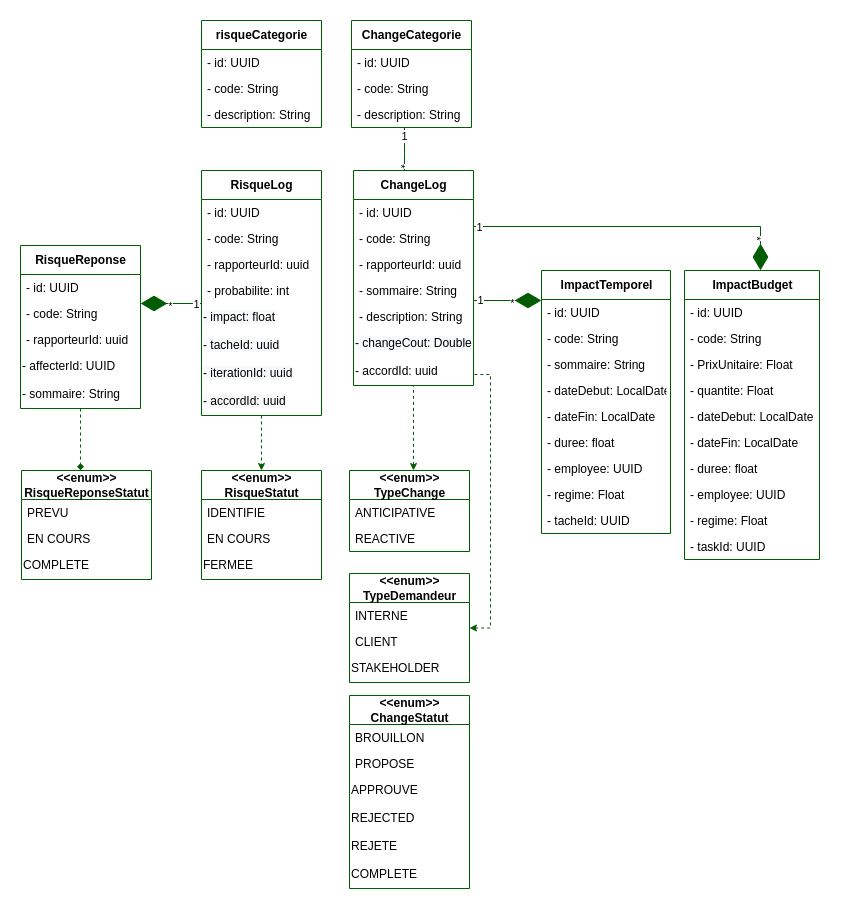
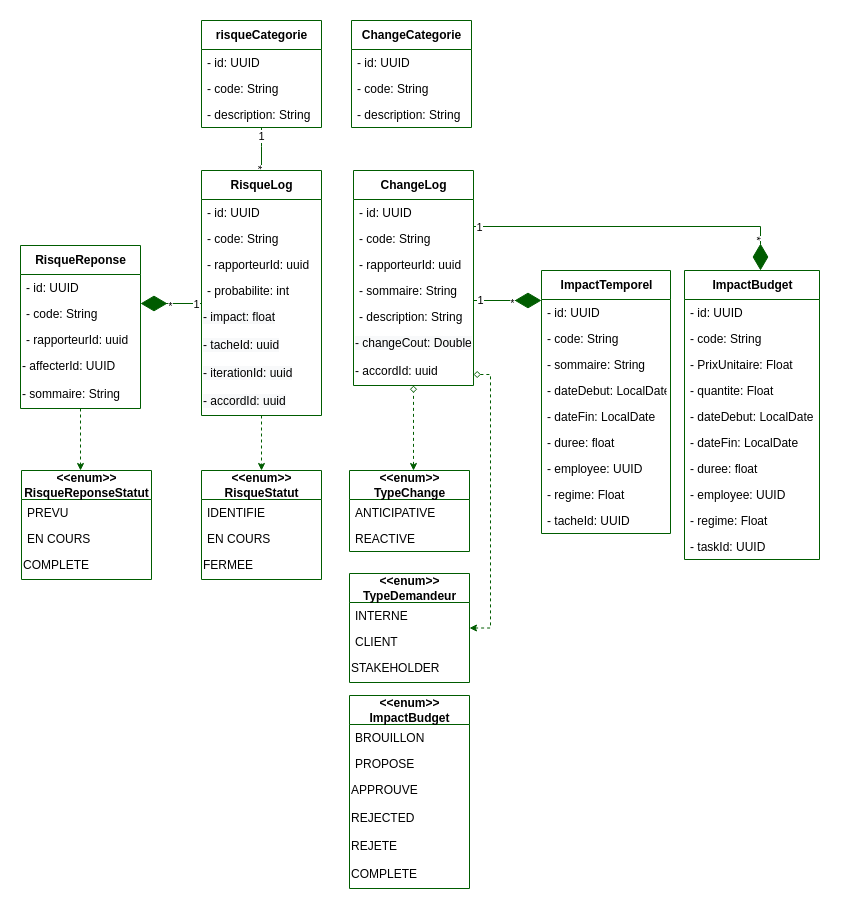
+ <mxCell id="20" style="edgeStyle=orthogonalEdgeStyle;rounded=0;orthogonalLoop=1;jettySize=auto;html=1;startSize=5;endSize=5;endArrow=none;endFill=0;strokeColor=#005C00;" edge="1" parent="1" source="2" target="16"><mxGeometry relative="1" as="geometry"><Array as="points"><mxPoint x="261" y="146" /><mxPoint x="261" y="146" /></Array></mxGeometry></mxCell>
+ <mxCell id="21" value="*" style="edgeLabel;html=1;align=center;verticalAlign=middle;resizable=0;points=[];rotation=90;" vertex="1" connectable="0" parent="20"><mxGeometry x="-0.846" relative="1" as="geometry"><mxPoint x="-2" y="-1" as="offset" /></mxGeometry></mxCell>
+ <mxCell id="22" value="1" style="edgeLabel;html=1;align=center;verticalAlign=middle;resizable=0;points=[];" vertex="1" connectable="0" parent="20"><mxGeometry x="0.913" relative="1" as="geometry"><mxPoint x="-1" y="6" as="offset" /></mxGeometry></mxCell>
- <mxCell id="34" style="edgeStyle=orthogonalEdgeStyle;rounded=0;orthogonalLoop=1;jettySize=auto;html=1;endArrow=none;endFill=0;startSize=5;endSize=5;strokeColor=#005C00;" edge="1" parent="1" source="37" target="45"><mxGeometry relative="1" as="geometry"><Array as="points"><mxPoint x="404" y="153" /><mxPoint x="404" y="153" /></Array></mxGeometry></mxCell>
- <mxCell id="35" value="*" style="edgeLabel;html=1;align=center;verticalAlign=middle;resizable=0;points=[];rotation=90;" vertex="1" connectable="0" parent="34"><mxGeometry x="-0.648" relative="1" as="geometry"><mxPoint x="-2" y="3" as="offset" /></mxGeometry></mxCell>
- <mxCell id="36" value="1" style="edgeLabel;html=1;align=center;verticalAlign=middle;resizable=0;points=[];" vertex="1" connectable="0" parent="34"><mxGeometry x="0.733" y="-1" relative="1" as="geometry"><mxPoint x="-2" y="2" as="offset" /></mxGeometry></mxCell>
- <mxCell id="49" style="edgeStyle=orthogonalEdgeStyle;rounded=0;orthogonalLoop=1;jettySize=auto;html=1;endArrow=none;endFill=0;startSize=5;endSize=5;dashed=1;startArrow=classic;startFill=1;strokeColor=#005C00;" edge="1" parent="1" source="50" target="37"><mxGeometry relative="1" as="geometry"><Array as="points"><mxPoint x="490" y="628" /><mxPoint x="490" y="374" /></Array></mxGeometry></mxCell>
+ <mxCell id="49" style="edgeStyle=orthogonalEdgeStyle;rounded=0;orthogonalLoop=1;jettySize=auto;html=1;endArrow=diamond;endFill=0;startSize=5;endSize=5;dashed=1;startArrow=classic;startFill=1;strokeColor=#005C00;" edge="1" parent="1" source="50" target="37"><mxGeometry relative="1" as="geometry"><Array as="points"><mxPoint x="490" y="628" /><mxPoint x="490" y="374" /></Array></mxGeometry></mxCell>
- <mxCell id="61" style="edgeStyle=orthogonalEdgeStyle;rounded=0;orthogonalLoop=1;jettySize=auto;html=1;dashed=1;startArrow=classic;startFill=1;endArrow=none;endFill=0;startSize=5;endSize=5;strokeColor=#005C00;" edge="1" parent="1" source="62" target="37"><mxGeometry relative="1" as="geometry"><Array as="points"><mxPoint x="413" y="423" /><mxPoint x="413" y="423" /></Array></mxGeometry></mxCell>
+ <mxCell id="61" style="edgeStyle=orthogonalEdgeStyle;rounded=0;orthogonalLoop=1;jettySize=auto;html=1;dashed=1;startArrow=classic;startFill=1;endArrow=diamond;endFill=0;startSize=5;endSize=5;strokeColor=#005C00;" edge="1" parent="1" source="62" target="37"><mxGeometry relative="1" as="geometry"><Array as="points"><mxPoint x="413" y="423" /><mxPoint x="413" y="423" /></Array></mxGeometry></mxCell>
- <mxCell id="33" style="edgeStyle=orthogonalEdgeStyle;rounded=0;orthogonalLoop=1;jettySize=auto;html=1;endArrow=diamond;endFill=1;startSize=5;endSize=5;dashed=1;strokeColor=#005C00;" edge="1" parent="1" source="27" target="23"><mxGeometry relative="1" as="geometry"><Array as="points"><mxPoint x="85" y="485" /><mxPoint x="85" y="485" /></Array></mxGeometry></mxCell>
+ <mxCell id="33" style="edgeStyle=orthogonalEdgeStyle;rounded=0;orthogonalLoop=1;jettySize=auto;html=1;endArrow=classic;endFill=1;startSize=5;endSize=5;dashed=1;strokeColor=#005C00;" edge="1" parent="1" source="27" target="23"><mxGeometry relative="1" as="geometry"><Array as="points"><mxPoint x="85" y="485" /><mxPoint x="85" y="485" /></Array></mxGeometry></mxCell>
- <mxCell id="54" value="&lt;b&gt;&amp;lt;&amp;lt;enum&amp;gt;&amp;gt;&lt;br&gt;&lt;/b&gt;&lt;b&gt;ChangeStatut&lt;/b&gt;&lt;b&gt;&lt;br&gt;&lt;/b&gt;" style="swimlane;fontStyle=0;align=center;verticalAlign=middle;childLayout=stackLayout;horizontal=1;startSize=29;horizontalStack=0;resizeParent=1;resizeParentMax=0;resizeLast=0;collapsible=0;marginBottom=0;html=1;fontSize=12;labelPosition=center;verticalLabelPosition=middle;container=0;swimlaneLine=1;rounded=0;sketch=0;glass=0;strokeColor=#005C00;" vertex="1" parent="1"><mxGeometry x="349" y="695" width="120" height="193" as="geometry" /></mxCell>
+ <mxCell id="54" value="&lt;b&gt;&amp;lt;&amp;lt;enum&amp;gt;&amp;gt;&lt;br&gt;&lt;/b&gt;&lt;b&gt;ImpactBudget&lt;/b&gt;&lt;b&gt;&lt;br&gt;&lt;/b&gt;" style="swimlane;fontStyle=0;align=center;verticalAlign=middle;childLayout=stackLayout;horizontal=1;startSize=29;horizontalStack=0;resizeParent=1;resizeParentMax=0;resizeLast=0;collapsible=0;marginBottom=0;html=1;fontSize=12;labelPosition=center;verticalLabelPosition=middle;container=0;swimlaneLine=1;rounded=0;sketch=0;glass=0;strokeColor=#005C00;" vertex="1" parent="1"><mxGeometry x="349" y="695" width="120" height="193" as="geometry" /></mxCell>
